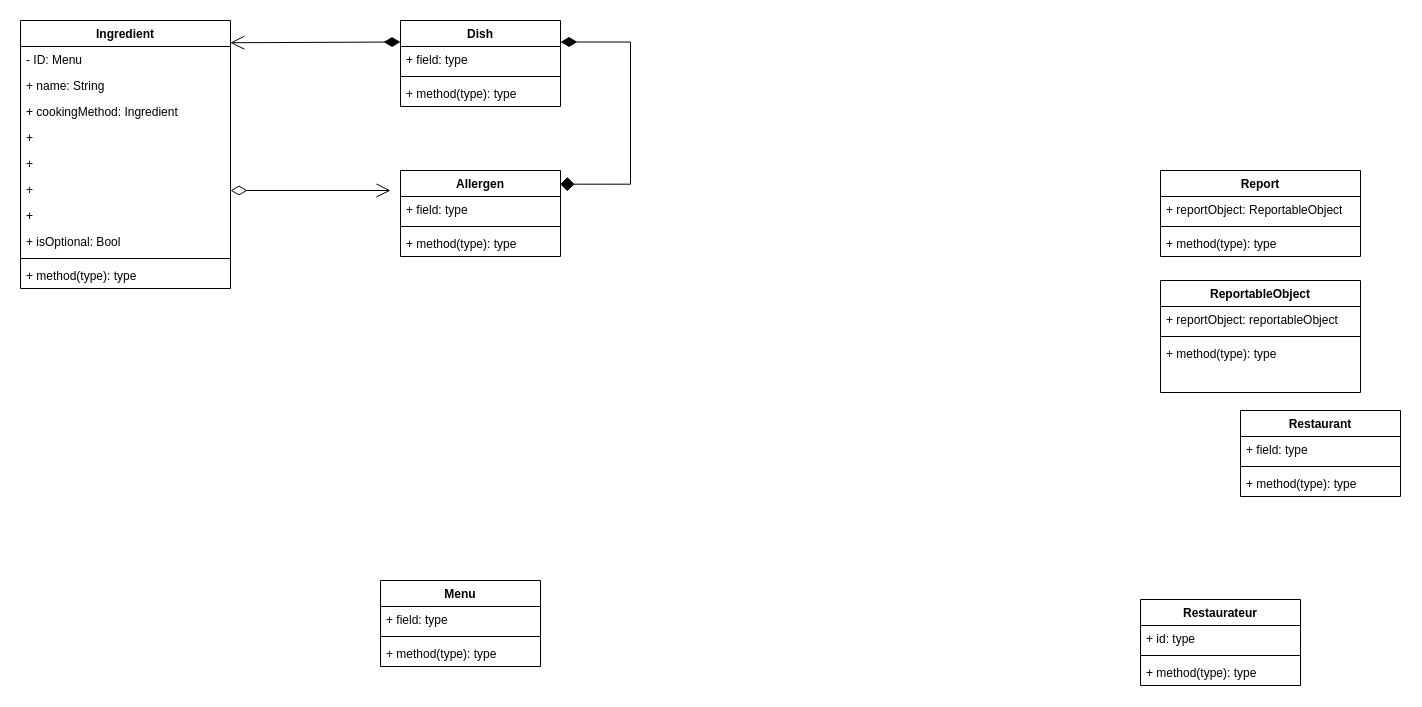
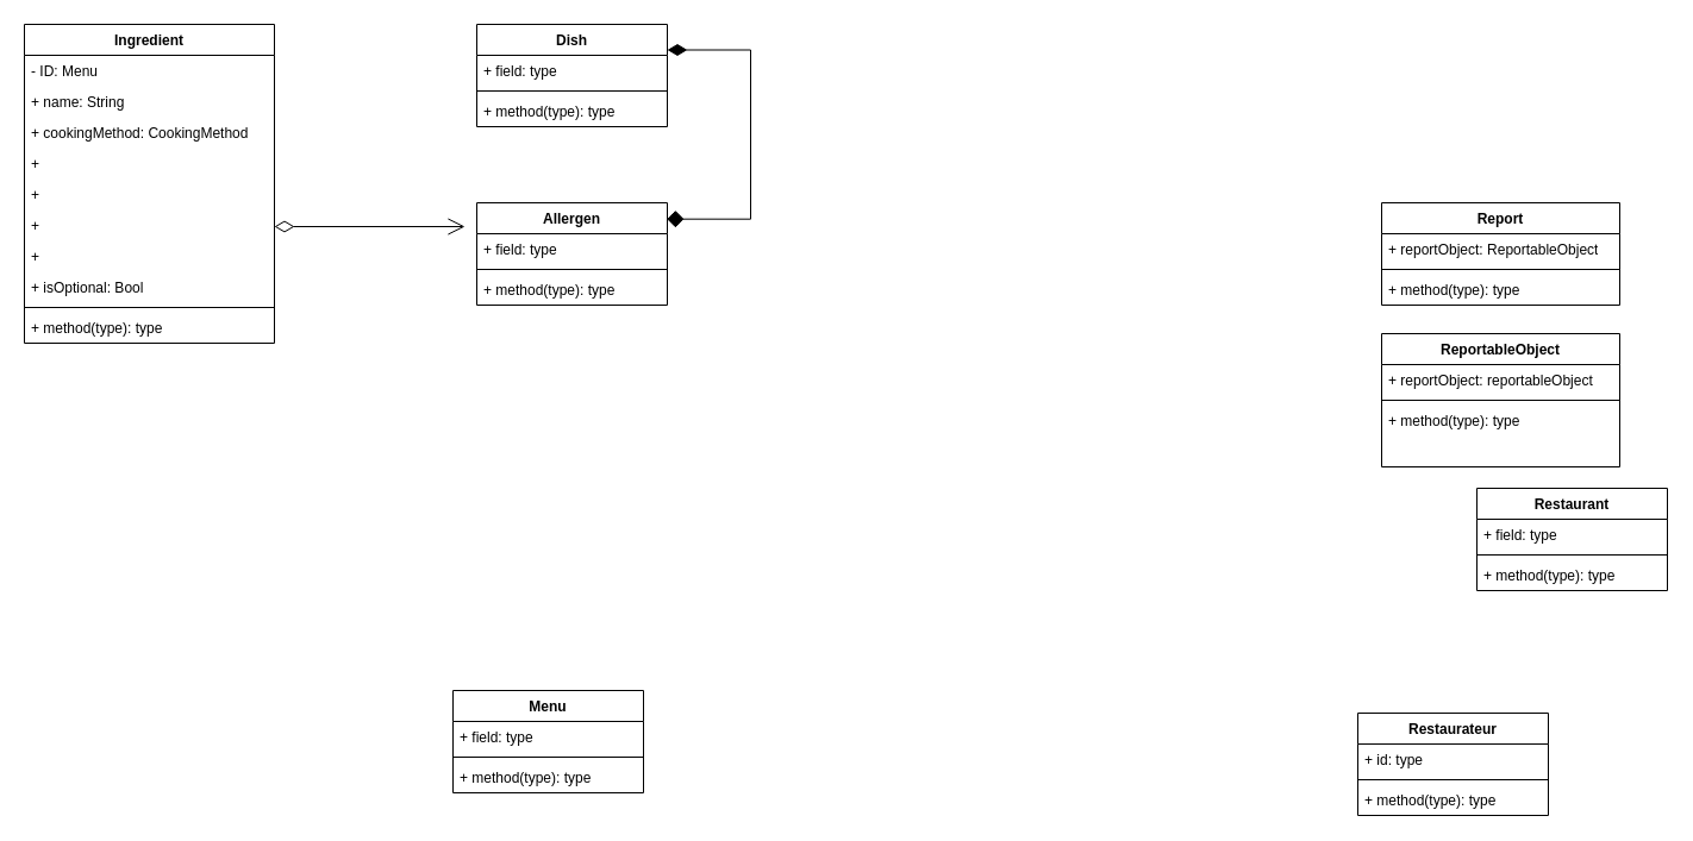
- <mxCell id="44" value="" style="endArrow=open;html=1;endSize=12;startArrow=diamondThin;startSize=14;startFill=1;align=left;verticalAlign=bottom;rounded=0;exitX=0;exitY=0.25;exitDx=0;exitDy=0;entryX=0.999;entryY=0.083;entryDx=0;entryDy=0;entryPerimeter=0;" edge="1" parent="1" source="21" target="6"><mxGeometry x="-1" y="3" relative="1" as="geometry"><mxPoint x="360" y="-28.5" as="sourcePoint" /><mxPoint x="240" y="42" as="targetPoint" /></mxGeometry></mxCell>
- <mxCell id="9" value="+ cookingMethod: Ingredient" style="text;strokeColor=none;fillColor=none;align=left;verticalAlign=top;spacingLeft=4;spacingRight=4;overflow=hidden;rotatable=0;points=[[0,0.5],[1,0.5]];portConstraint=eastwest;whiteSpace=wrap;html=1;" vertex="1" parent="6"><mxGeometry y="78" width="210" height="26" as="geometry" /></mxCell>
+ <mxCell id="9" value="+ cookingMethod: CookingMethod" style="text;strokeColor=none;fillColor=none;align=left;verticalAlign=top;spacingLeft=4;spacingRight=4;overflow=hidden;rotatable=0;points=[[0,0.5],[1,0.5]];portConstraint=eastwest;whiteSpace=wrap;html=1;" vertex="1" parent="6"><mxGeometry y="78" width="210" height="26" as="geometry" /></mxCell>
